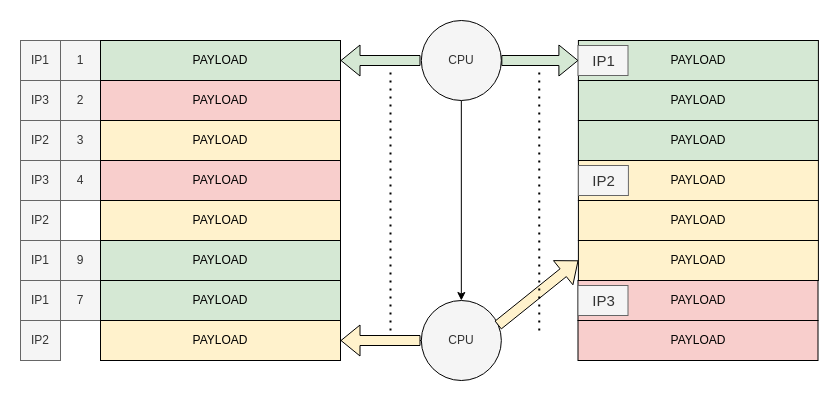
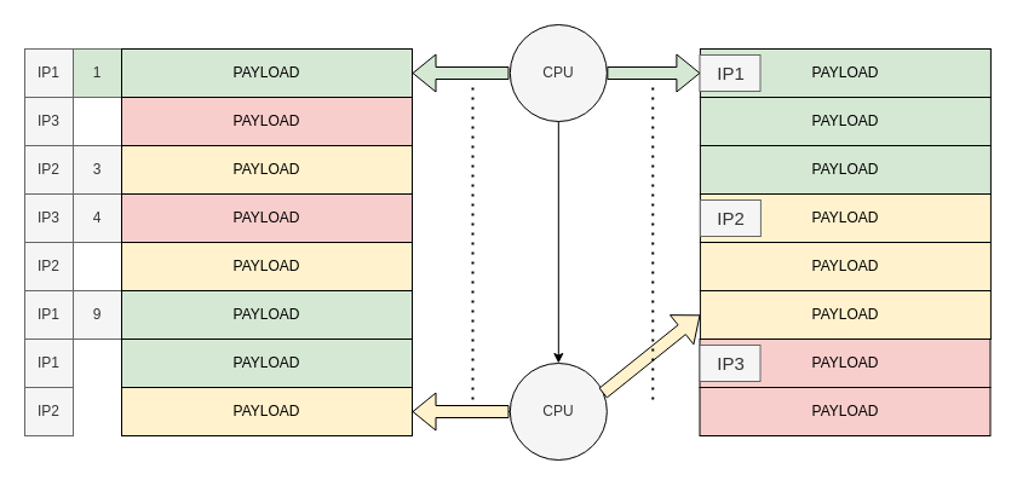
- <mxCell id="10" value="1" style="whiteSpace=wrap;html=1;aspect=fixed;strokeColor=#666666;fillColor=#f5f5f5;fontColor=#333333;" vertex="1" parent="1"><mxGeometry x="60" y="40" width="40" height="40" as="geometry" /></mxCell>
+ <mxCell id="10" value="1" style="whiteSpace=wrap;html=1;aspect=fixed;strokeColor=#666666;fillColor=#d5e8d4;fontColor=#333333;" vertex="1" parent="1"><mxGeometry x="60" y="40" width="40" height="40" as="geometry" /></mxCell>
- <mxCell id="11" value="2" style="whiteSpace=wrap;html=1;aspect=fixed;strokeColor=#666666;fillColor=#f5f5f5;fontColor=#333333;" vertex="1" parent="1"><mxGeometry x="60" y="80" width="40" height="40" as="geometry" /></mxCell>
- <mxCell id="15" value="7" style="whiteSpace=wrap;html=1;aspect=fixed;strokeColor=#666666;fillColor=#f5f5f5;fontColor=#333333;" vertex="1" parent="1"><mxGeometry x="60" y="280" width="40" height="40" as="geometry" /></mxCell>
